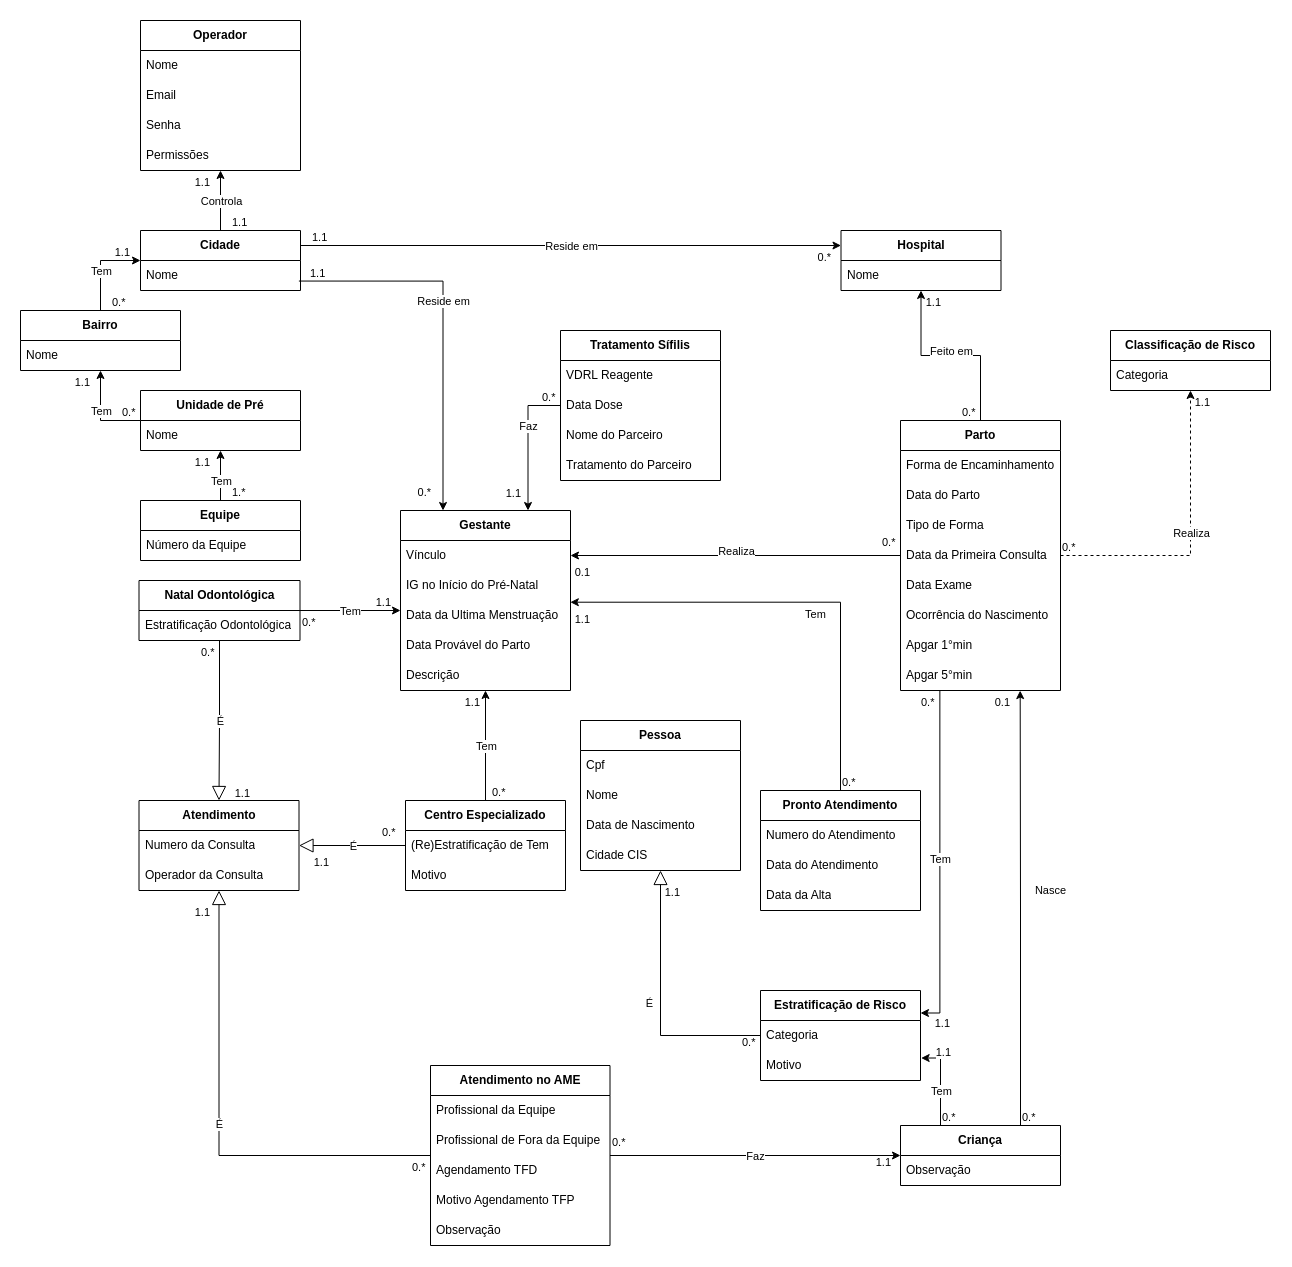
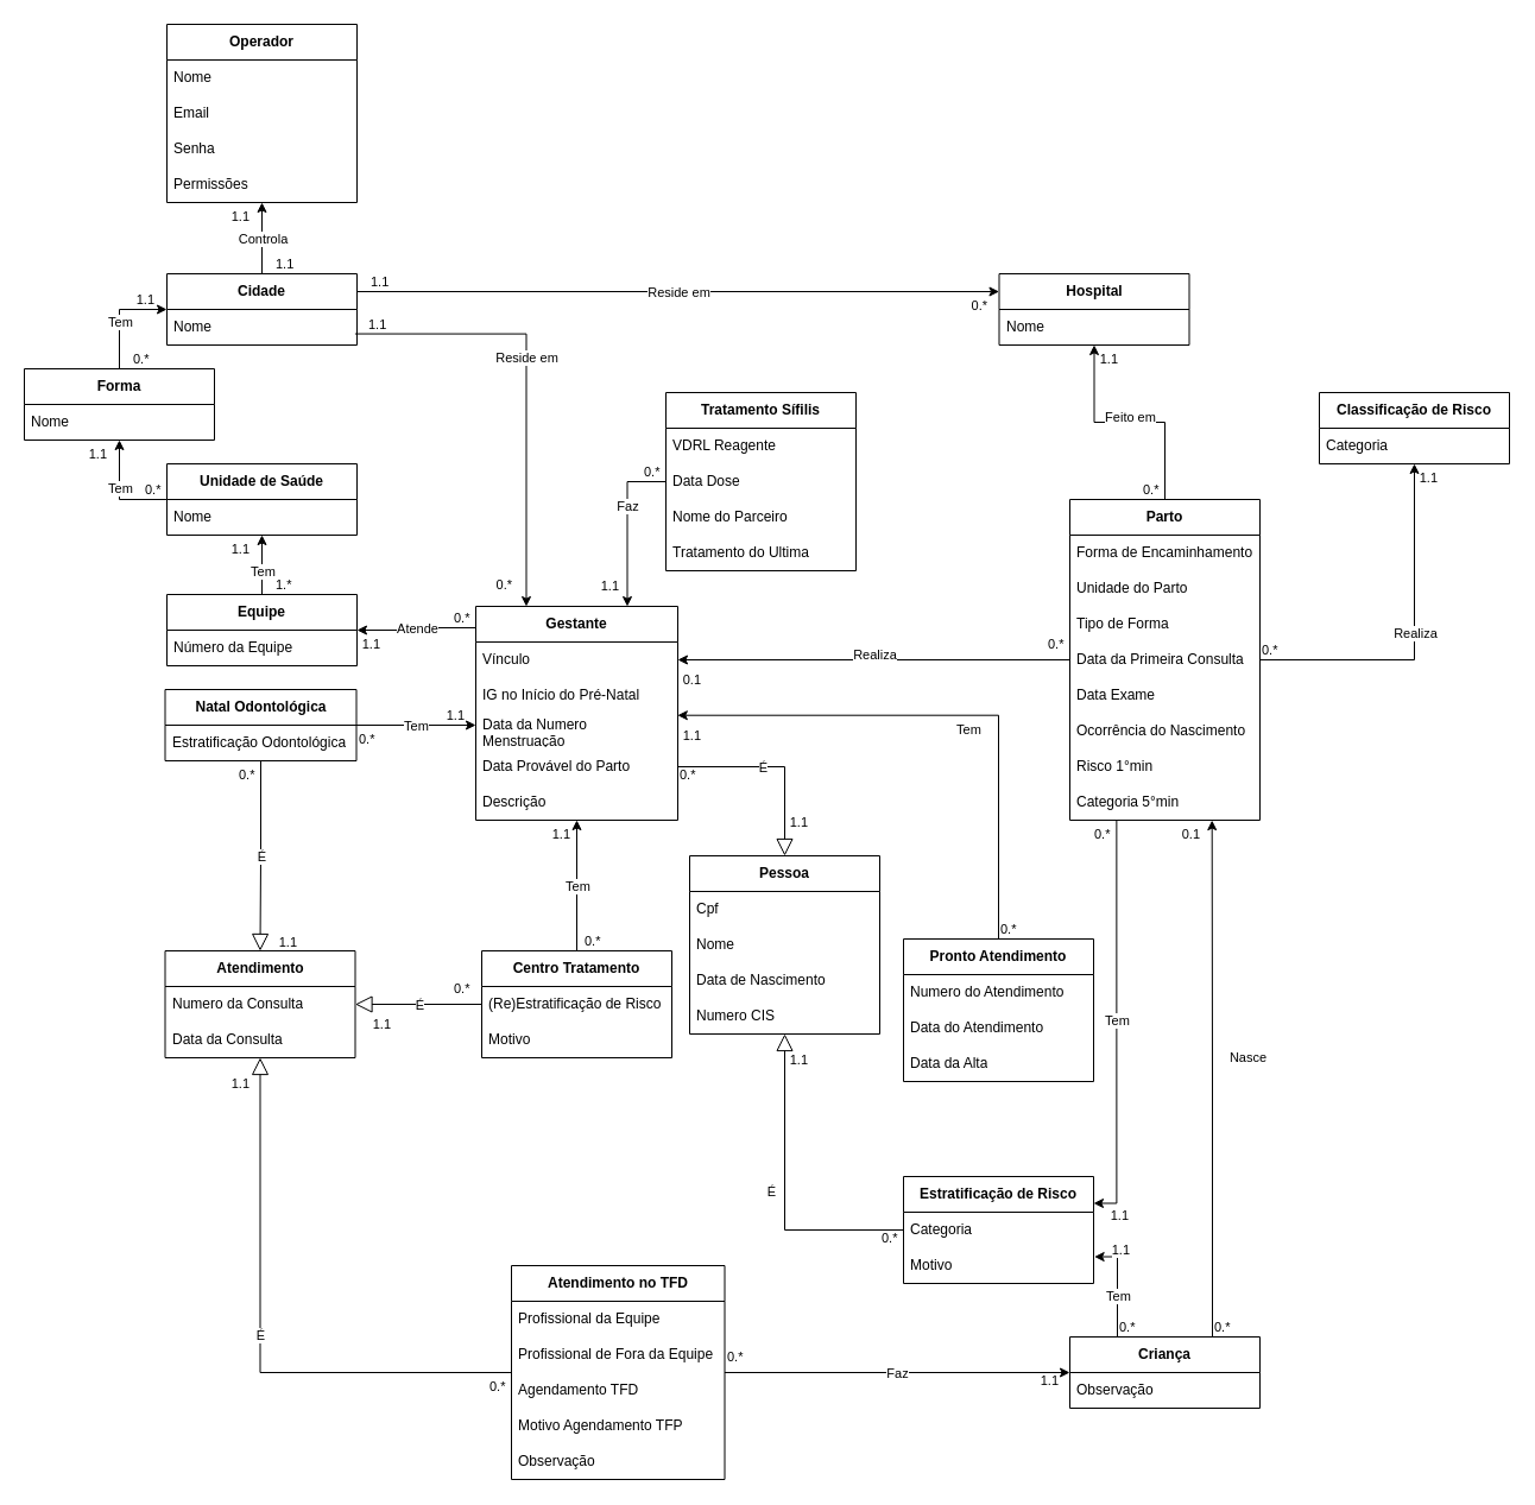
- <mxCell id="13" value="&lt;b&gt;Bairro&lt;/b&gt;" style="swimlane;fontStyle=0;childLayout=stackLayout;horizontal=1;startSize=30;horizontalStack=0;resizeParent=1;resizeParentMax=0;resizeLast=0;collapsible=1;marginBottom=0;whiteSpace=wrap;html=1;" parent="1" vertex="1"><mxGeometry x="20" y="310" width="160" height="60" as="geometry" /></mxCell>
+ <mxCell id="13" value="&lt;b&gt;Forma&lt;/b&gt;" style="swimlane;fontStyle=0;childLayout=stackLayout;horizontal=1;startSize=30;horizontalStack=0;resizeParent=1;resizeParentMax=0;resizeLast=0;collapsible=1;marginBottom=0;whiteSpace=wrap;html=1;" parent="1" vertex="1"><mxGeometry x="20" y="310" width="160" height="60" as="geometry" /></mxCell>
- <mxCell id="19" value="&lt;b&gt;Unidade de Pré&lt;br&gt;&lt;/b&gt;" style="swimlane;fontStyle=0;childLayout=stackLayout;horizontal=1;startSize=30;horizontalStack=0;resizeParent=1;resizeParentMax=0;resizeLast=0;collapsible=1;marginBottom=0;whiteSpace=wrap;html=1;" parent="1" vertex="1"><mxGeometry x="140" y="390" width="160" height="60" as="geometry" /></mxCell>
+ <mxCell id="19" value="&lt;b&gt;Unidade de Saúde&lt;br&gt;&lt;/b&gt;" style="swimlane;fontStyle=0;childLayout=stackLayout;horizontal=1;startSize=30;horizontalStack=0;resizeParent=1;resizeParentMax=0;resizeLast=0;collapsible=1;marginBottom=0;whiteSpace=wrap;html=1;" parent="1" vertex="1"><mxGeometry x="140" y="390" width="160" height="60" as="geometry" /></mxCell>
- <mxCell id="79" value="Tratamento do Parceiro" style="text;strokeColor=none;fillColor=none;align=left;verticalAlign=middle;spacingLeft=4;spacingRight=4;overflow=hidden;points=[[0,0.5],[1,0.5]];portConstraint=eastwest;rotatable=0;whiteSpace=wrap;html=1;" parent="75" vertex="1"><mxGeometry y="120" width="160" height="30" as="geometry" /></mxCell>
+ <mxCell id="79" value="Tratamento do Ultima" style="text;strokeColor=none;fillColor=none;align=left;verticalAlign=middle;spacingLeft=4;spacingRight=4;overflow=hidden;points=[[0,0.5],[1,0.5]];portConstraint=eastwest;rotatable=0;whiteSpace=wrap;html=1;" parent="75" vertex="1"><mxGeometry y="120" width="160" height="30" as="geometry" /></mxCell>
- <mxCell id="68" value="Data do Parto" style="text;strokeColor=none;fillColor=none;align=left;verticalAlign=middle;spacingLeft=4;spacingRight=4;overflow=hidden;points=[[0,0.5],[1,0.5]];portConstraint=eastwest;rotatable=0;whiteSpace=wrap;html=1;" parent="66" vertex="1"><mxGeometry y="60" width="160" height="30" as="geometry" /></mxCell>
+ <mxCell id="68" value="Unidade do Parto" style="text;strokeColor=none;fillColor=none;align=left;verticalAlign=middle;spacingLeft=4;spacingRight=4;overflow=hidden;points=[[0,0.5],[1,0.5]];portConstraint=eastwest;rotatable=0;whiteSpace=wrap;html=1;" parent="66" vertex="1"><mxGeometry y="60" width="160" height="30" as="geometry" /></mxCell>
+ <mxCell id="39" value="" style="endArrow=classic;html=1;rounded=0;edgeStyle=orthogonalEdgeStyle;exitX=0.001;exitY=0.1;exitDx=0;exitDy=0;exitPerimeter=0;" parent="1" source="33" target="25" edge="1"><mxGeometry relative="1" as="geometry"><mxPoint x="470" y="790" as="sourcePoint" /><mxPoint x="470" y="730" as="targetPoint" /></mxGeometry></mxCell>
+ <mxCell id="40" value="Atende" style="edgeLabel;resizable=0;html=1;;align=center;verticalAlign=middle;" parent="39" connectable="0" vertex="1"><mxGeometry relative="1" as="geometry" /></mxCell>
+ <mxCell id="41" value="0.*" style="edgeLabel;resizable=0;html=1;;align=left;verticalAlign=bottom;" parent="39" connectable="0" vertex="1"><mxGeometry x="-1" relative="1" as="geometry"><mxPoint x="-20" as="offset" /></mxGeometry></mxCell>
+ <mxCell id="42" value="1.1" style="edgeLabel;resizable=0;html=1;;align=right;verticalAlign=bottom;rotation=0;" parent="39" connectable="0" vertex="1"><mxGeometry x="1" relative="1" as="geometry"><mxPoint x="20" y="20" as="offset" /></mxGeometry></mxCell>
- <mxCell id="98" value="" style="endArrow=classic;html=1;rounded=0;edgeStyle=orthogonalEdgeStyle;dashed=1;" parent="1" source="70" target="80" edge="1"><mxGeometry relative="1" as="geometry"><mxPoint x="760" y="595" as="sourcePoint" /><mxPoint x="580" y="595" as="targetPoint" /></mxGeometry></mxCell>
+ <mxCell id="98" value="" style="endArrow=classic;html=1;rounded=0;edgeStyle=orthogonalEdgeStyle;" parent="1" source="70" target="80" edge="1"><mxGeometry relative="1" as="geometry"><mxPoint x="760" y="595" as="sourcePoint" /><mxPoint x="580" y="595" as="targetPoint" /></mxGeometry></mxCell>
- <mxCell id="36" value="Data da Ultima Menstruação" style="text;strokeColor=none;fillColor=none;align=left;verticalAlign=middle;spacingLeft=4;spacingRight=4;overflow=hidden;points=[[0,0.5],[1,0.5]];portConstraint=eastwest;rotatable=0;whiteSpace=wrap;html=1;" parent="33" vertex="1"><mxGeometry y="90" width="170" height="30" as="geometry" /></mxCell>
+ <mxCell id="36" value="Data da Numero Menstruação" style="text;strokeColor=none;fillColor=none;align=left;verticalAlign=middle;spacingLeft=4;spacingRight=4;overflow=hidden;points=[[0,0.5],[1,0.5]];portConstraint=eastwest;rotatable=0;whiteSpace=wrap;html=1;" parent="33" vertex="1"><mxGeometry y="90" width="170" height="30" as="geometry" /></mxCell>
+ <mxCell id="151" value="" style="endArrow=block;endFill=0;endSize=12;html=1;rounded=0;strokeColor=default;edgeStyle=orthogonalEdgeStyle;exitX=1;exitY=0.5;exitDx=0;exitDy=0;" edge="1" parent="1" source="37" target="146"><mxGeometry relative="1" as="geometry"><mxPoint x="415" y="945" as="sourcePoint" /><mxPoint x="310" y="945" as="targetPoint" /></mxGeometry></mxCell>
+ <mxCell id="152" value="É" style="edgeLabel;resizable=0;html=1;;align=center;verticalAlign=middle;" connectable="0" vertex="1" parent="151"><mxGeometry relative="1" as="geometry"><mxPoint x="-12" as="offset" /></mxGeometry></mxCell>
+ <mxCell id="153" value="0.*" style="edgeLabel;resizable=0;html=1;;align=left;verticalAlign=bottom;" connectable="0" vertex="1" parent="151"><mxGeometry x="-1" relative="1" as="geometry"><mxPoint y="15" as="offset" /></mxGeometry></mxCell>
+ <mxCell id="154" value="1.1" style="edgeLabel;resizable=0;html=1;;align=right;verticalAlign=bottom;rotation=0;" connectable="0" vertex="1" parent="151"><mxGeometry x="1" relative="1" as="geometry"><mxPoint x="20" y="-20" as="offset" /></mxGeometry></mxCell>
- <mxCell id="73" value="Apgar 1°min" style="text;strokeColor=none;fillColor=none;align=left;verticalAlign=middle;spacingLeft=4;spacingRight=4;overflow=hidden;points=[[0,0.5],[1,0.5]];portConstraint=eastwest;rotatable=0;whiteSpace=wrap;html=1;" parent="66" vertex="1"><mxGeometry y="210" width="160" height="30" as="geometry" /></mxCell>
+ <mxCell id="73" value="Risco 1°min" style="text;strokeColor=none;fillColor=none;align=left;verticalAlign=middle;spacingLeft=4;spacingRight=4;overflow=hidden;points=[[0,0.5],[1,0.5]];portConstraint=eastwest;rotatable=0;whiteSpace=wrap;html=1;" parent="66" vertex="1"><mxGeometry y="210" width="160" height="30" as="geometry" /></mxCell>
- <mxCell id="74" value="Apgar 5°min" style="text;strokeColor=none;fillColor=none;align=left;verticalAlign=middle;spacingLeft=4;spacingRight=4;overflow=hidden;points=[[0,0.5],[1,0.5]];portConstraint=eastwest;rotatable=0;whiteSpace=wrap;html=1;" parent="66" vertex="1"><mxGeometry y="240" width="160" height="30" as="geometry" /></mxCell>
+ <mxCell id="74" value="Categoria 5°min" style="text;strokeColor=none;fillColor=none;align=left;verticalAlign=middle;spacingLeft=4;spacingRight=4;overflow=hidden;points=[[0,0.5],[1,0.5]];portConstraint=eastwest;rotatable=0;whiteSpace=wrap;html=1;" parent="66" vertex="1"><mxGeometry y="240" width="160" height="30" as="geometry" /></mxCell>
- <mxCell id="45" value="&lt;b&gt;Centro Especializado&lt;br&gt;&lt;/b&gt;" style="swimlane;fontStyle=0;childLayout=stackLayout;horizontal=1;startSize=30;horizontalStack=0;resizeParent=1;resizeParentMax=0;resizeLast=0;collapsible=1;marginBottom=0;whiteSpace=wrap;html=1;" parent="1" vertex="1"><mxGeometry x="405" y="800" width="160" height="90" as="geometry" /></mxCell>
+ <mxCell id="45" value="&lt;b&gt;Centro Tratamento&lt;br&gt;&lt;/b&gt;" style="swimlane;fontStyle=0;childLayout=stackLayout;horizontal=1;startSize=30;horizontalStack=0;resizeParent=1;resizeParentMax=0;resizeLast=0;collapsible=1;marginBottom=0;whiteSpace=wrap;html=1;" parent="1" vertex="1"><mxGeometry x="405" y="800" width="160" height="90" as="geometry" /></mxCell>
- <mxCell id="46" value="(Re)Estratificação de Tem" style="text;strokeColor=none;fillColor=none;align=left;verticalAlign=middle;spacingLeft=4;spacingRight=4;overflow=hidden;points=[[0,0.5],[1,0.5]];portConstraint=eastwest;rotatable=0;whiteSpace=wrap;html=1;" parent="45" vertex="1"><mxGeometry y="30" width="160" height="30" as="geometry" /></mxCell>
+ <mxCell id="46" value="(Re)Estratificação de Risco" style="text;strokeColor=none;fillColor=none;align=left;verticalAlign=middle;spacingLeft=4;spacingRight=4;overflow=hidden;points=[[0,0.5],[1,0.5]];portConstraint=eastwest;rotatable=0;whiteSpace=wrap;html=1;" parent="45" vertex="1"><mxGeometry y="30" width="160" height="30" as="geometry" /></mxCell>
- <mxCell id="150" value="Cidade CIS" style="text;strokeColor=none;fillColor=none;align=left;verticalAlign=middle;spacingLeft=4;spacingRight=4;overflow=hidden;points=[[0,0.5],[1,0.5]];portConstraint=eastwest;rotatable=0;whiteSpace=wrap;html=1;" vertex="1" parent="146"><mxGeometry y="120" width="160" height="30" as="geometry" /></mxCell>
+ <mxCell id="150" value="Numero CIS" style="text;strokeColor=none;fillColor=none;align=left;verticalAlign=middle;spacingLeft=4;spacingRight=4;overflow=hidden;points=[[0,0.5],[1,0.5]];portConstraint=eastwest;rotatable=0;whiteSpace=wrap;html=1;" vertex="1" parent="146"><mxGeometry y="120" width="160" height="30" as="geometry" /></mxCell>
- <mxCell id="50" value="Operador da Consulta" style="text;strokeColor=none;fillColor=none;align=left;verticalAlign=middle;spacingLeft=4;spacingRight=4;overflow=hidden;points=[[0,0.5],[1,0.5]];portConstraint=eastwest;rotatable=0;whiteSpace=wrap;html=1;" parent="48" vertex="1"><mxGeometry y="60" width="160" height="30" as="geometry" /></mxCell>
+ <mxCell id="50" value="Data da Consulta" style="text;strokeColor=none;fillColor=none;align=left;verticalAlign=middle;spacingLeft=4;spacingRight=4;overflow=hidden;points=[[0,0.5],[1,0.5]];portConstraint=eastwest;rotatable=0;whiteSpace=wrap;html=1;" parent="48" vertex="1"><mxGeometry y="60" width="160" height="30" as="geometry" /></mxCell>
- <mxCell id="51" value="&lt;b&gt;Atendimento no AME&lt;br&gt;&lt;/b&gt;" style="swimlane;fontStyle=0;childLayout=stackLayout;horizontal=1;startSize=30;horizontalStack=0;resizeParent=1;resizeParentMax=0;resizeLast=0;collapsible=1;marginBottom=0;whiteSpace=wrap;html=1;" parent="1" vertex="1"><mxGeometry x="430" y="1065" width="179.5" height="180" as="geometry" /></mxCell>
+ <mxCell id="51" value="&lt;b&gt;Atendimento no TFD&lt;br&gt;&lt;/b&gt;" style="swimlane;fontStyle=0;childLayout=stackLayout;horizontal=1;startSize=30;horizontalStack=0;resizeParent=1;resizeParentMax=0;resizeLast=0;collapsible=1;marginBottom=0;whiteSpace=wrap;html=1;" parent="1" vertex="1"><mxGeometry x="430" y="1065" width="179.5" height="180" as="geometry" /></mxCell>
